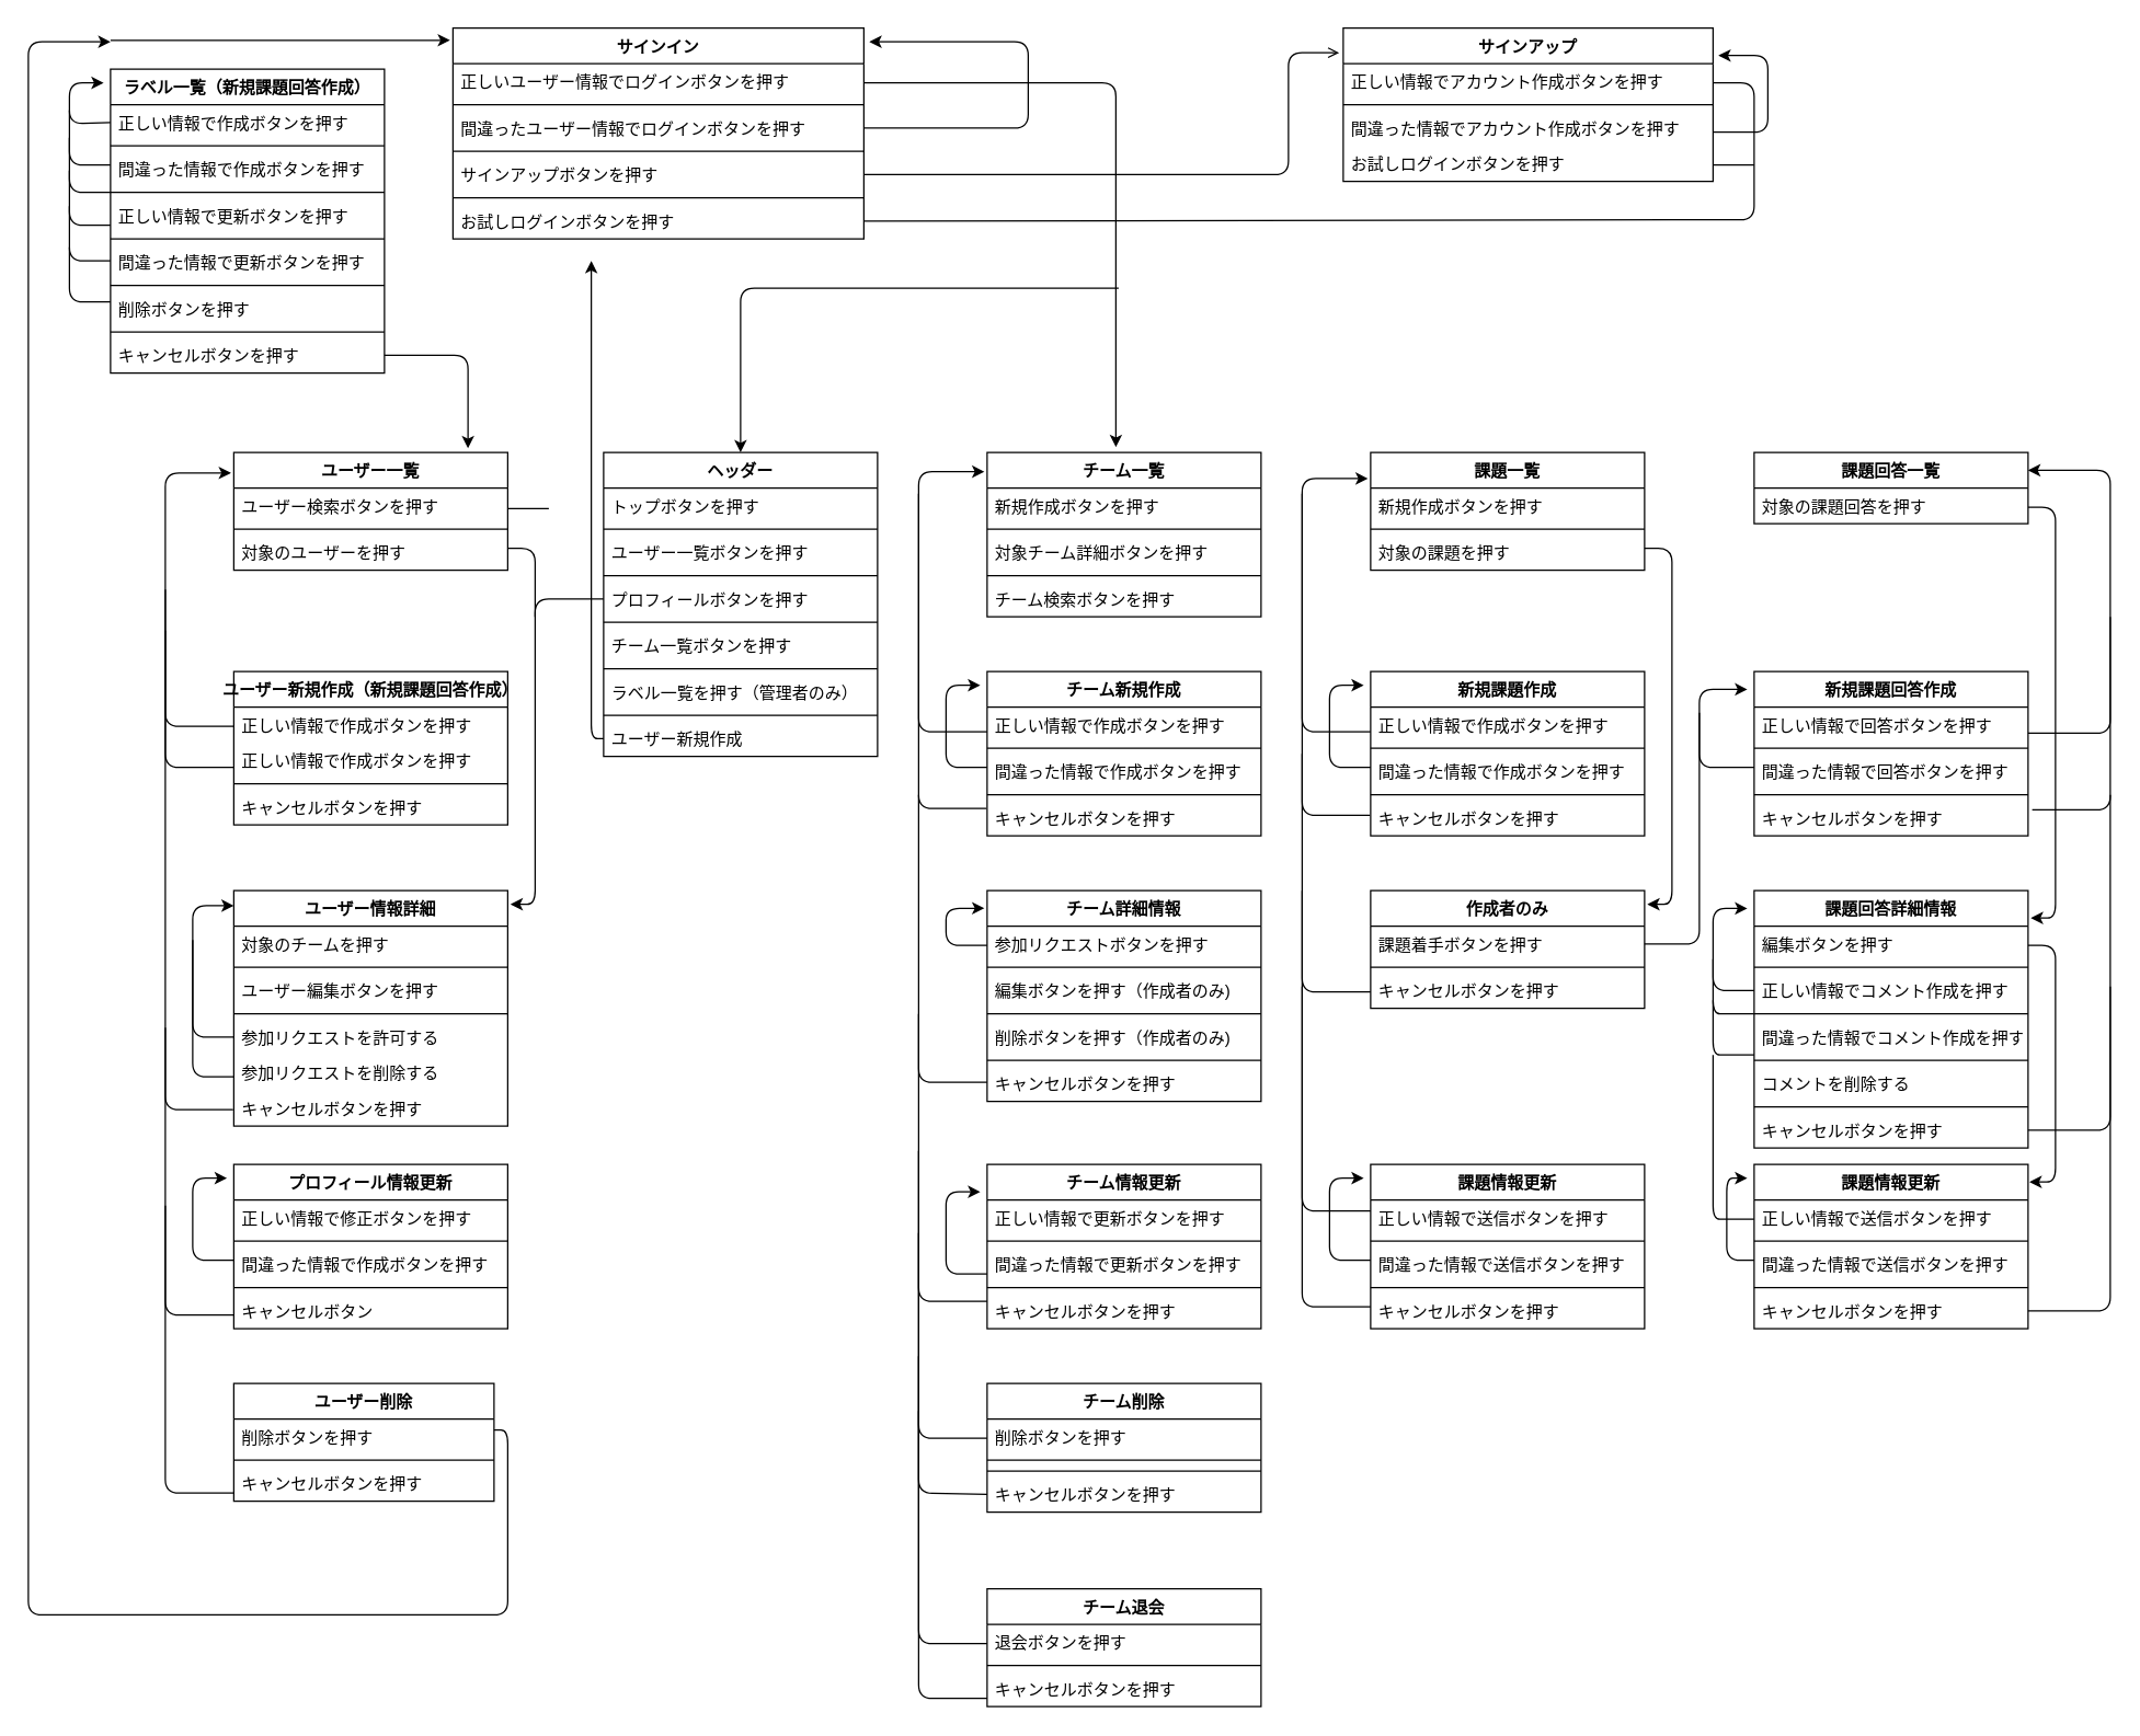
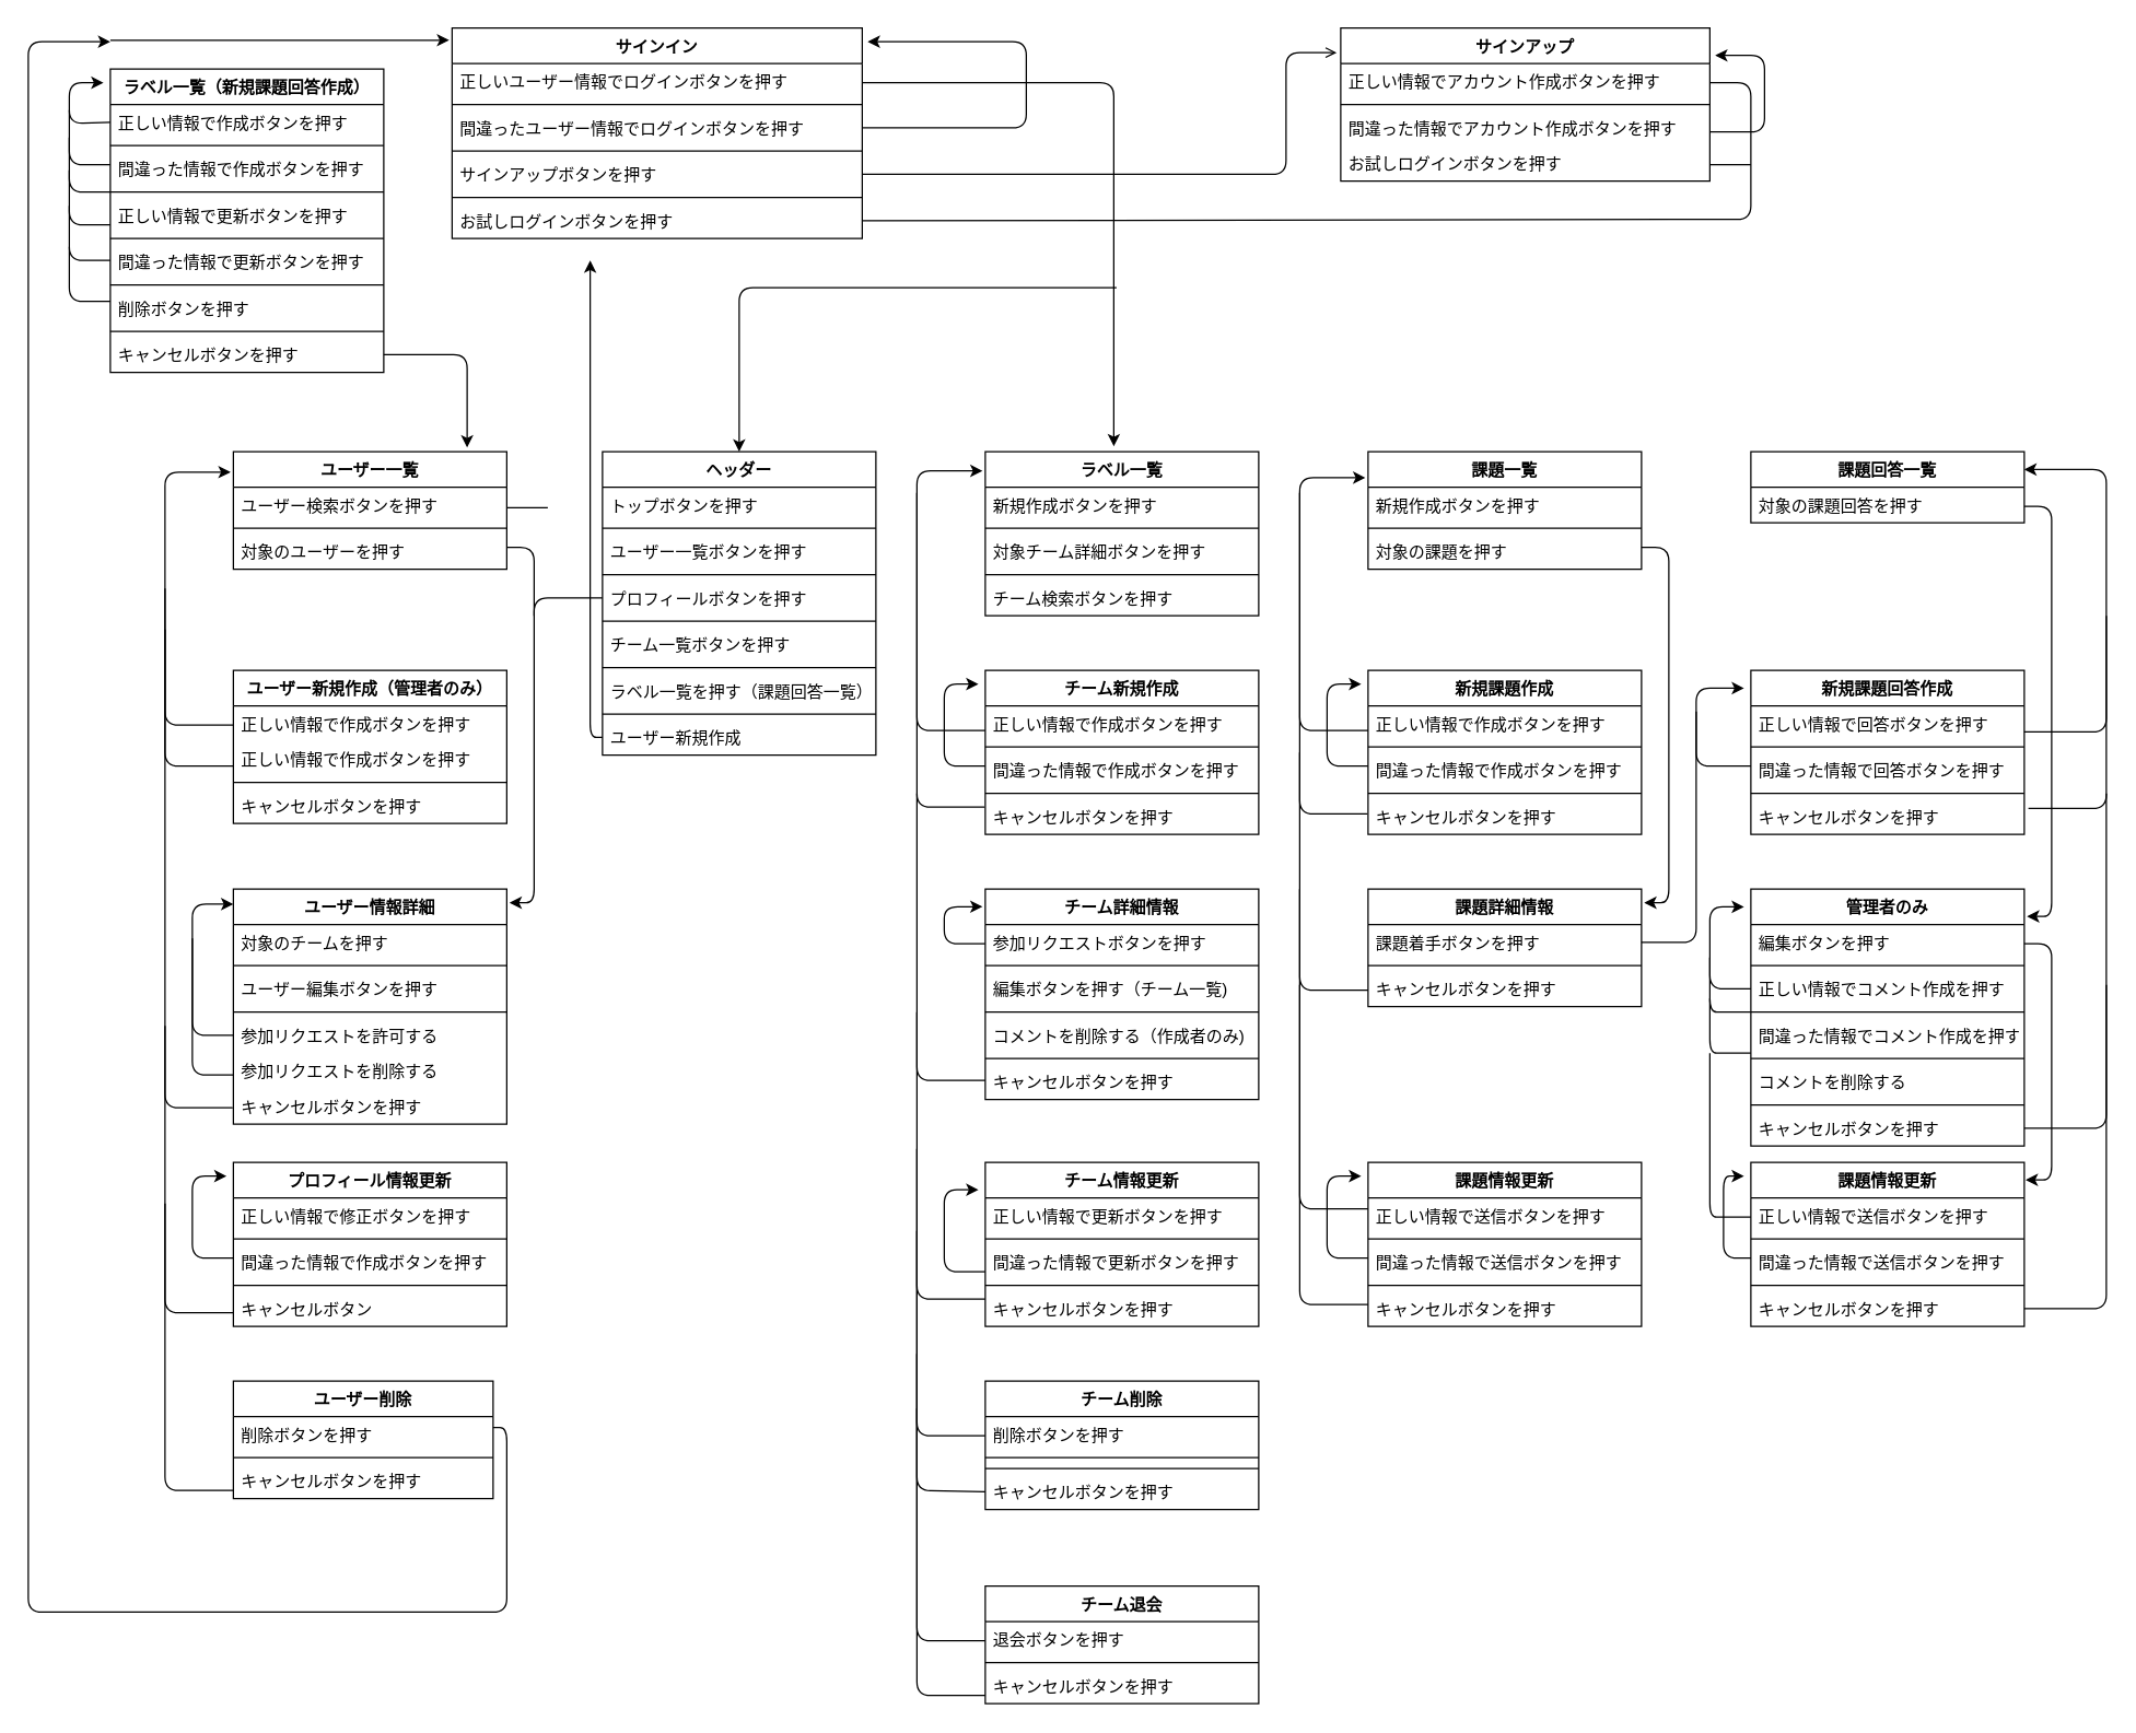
- <mxCell id="66" value="チーム一覧" style="swimlane;fontStyle=1;align=center;verticalAlign=top;childLayout=stackLayout;horizontal=1;startSize=26;horizontalStack=0;resizeParent=1;resizeParentMax=0;resizeLast=0;collapsible=1;marginBottom=0;" parent="1" vertex="1"><mxGeometry x="720" y="330" width="200" height="120" as="geometry" /></mxCell>
+ <mxCell id="66" value="ラベル一覧" style="swimlane;fontStyle=1;align=center;verticalAlign=top;childLayout=stackLayout;horizontal=1;startSize=26;horizontalStack=0;resizeParent=1;resizeParentMax=0;resizeLast=0;collapsible=1;marginBottom=0;" parent="1" vertex="1"><mxGeometry x="720" y="330" width="200" height="120" as="geometry" /></mxCell>
- <mxCell id="190" value="ユーザー新規作成（新規課題回答作成）" style="swimlane;fontStyle=1;align=center;verticalAlign=top;childLayout=stackLayout;horizontal=1;startSize=26;horizontalStack=0;resizeParent=1;resizeParentMax=0;resizeLast=0;collapsible=1;marginBottom=0;" parent="1" vertex="1"><mxGeometry x="170" y="490" width="200" height="112" as="geometry" /></mxCell>
+ <mxCell id="190" value="ユーザー新規作成（管理者のみ）" style="swimlane;fontStyle=1;align=center;verticalAlign=top;childLayout=stackLayout;horizontal=1;startSize=26;horizontalStack=0;resizeParent=1;resizeParentMax=0;resizeLast=0;collapsible=1;marginBottom=0;" parent="1" vertex="1"><mxGeometry x="170" y="490" width="200" height="112" as="geometry" /></mxCell>
- <mxCell id="85" value="ラベル一覧を押す（管理者のみ）" style="text;strokeColor=none;fillColor=none;align=left;verticalAlign=top;spacingLeft=4;spacingRight=4;overflow=hidden;rotatable=0;points=[[0,0.5],[1,0.5]];portConstraint=eastwest;" parent="76" vertex="1"><mxGeometry y="162" width="200" height="26" as="geometry" /></mxCell>
+ <mxCell id="85" value="ラベル一覧を押す（課題回答一覧）" style="text;strokeColor=none;fillColor=none;align=left;verticalAlign=top;spacingLeft=4;spacingRight=4;overflow=hidden;rotatable=0;points=[[0,0.5],[1,0.5]];portConstraint=eastwest;" parent="76" vertex="1"><mxGeometry y="162" width="200" height="26" as="geometry" /></mxCell>
- <mxCell id="133" value="作成者のみ" style="swimlane;fontStyle=1;align=center;verticalAlign=top;childLayout=stackLayout;horizontal=1;startSize=26;horizontalStack=0;resizeParent=1;resizeParentMax=0;resizeLast=0;collapsible=1;marginBottom=0;" parent="1" vertex="1"><mxGeometry x="1000" y="650" width="200" height="86" as="geometry" /></mxCell>
+ <mxCell id="133" value="課題詳細情報" style="swimlane;fontStyle=1;align=center;verticalAlign=top;childLayout=stackLayout;horizontal=1;startSize=26;horizontalStack=0;resizeParent=1;resizeParentMax=0;resizeLast=0;collapsible=1;marginBottom=0;" parent="1" vertex="1"><mxGeometry x="1000" y="650" width="200" height="86" as="geometry" /></mxCell>
- <mxCell id="195" value="課題回答詳細情報" style="swimlane;fontStyle=1;align=center;verticalAlign=top;childLayout=stackLayout;horizontal=1;startSize=26;horizontalStack=0;resizeParent=1;resizeParentMax=0;resizeLast=0;collapsible=1;marginBottom=0;" parent="1" vertex="1"><mxGeometry x="1280" y="650" width="200" height="188" as="geometry" /></mxCell>
+ <mxCell id="195" value="管理者のみ" style="swimlane;fontStyle=1;align=center;verticalAlign=top;childLayout=stackLayout;horizontal=1;startSize=26;horizontalStack=0;resizeParent=1;resizeParentMax=0;resizeLast=0;collapsible=1;marginBottom=0;" parent="1" vertex="1"><mxGeometry x="1280" y="650" width="200" height="188" as="geometry" /></mxCell>
- <mxCell id="113" value="編集ボタンを押す（作成者のみ)" style="text;strokeColor=none;fillColor=none;align=left;verticalAlign=top;spacingLeft=4;spacingRight=4;overflow=hidden;rotatable=0;points=[[0,0.5],[1,0.5]];portConstraint=eastwest;" parent="110" vertex="1"><mxGeometry y="60" width="200" height="26" as="geometry" /></mxCell>
+ <mxCell id="113" value="編集ボタンを押す（チーム一覧)" style="text;strokeColor=none;fillColor=none;align=left;verticalAlign=top;spacingLeft=4;spacingRight=4;overflow=hidden;rotatable=0;points=[[0,0.5],[1,0.5]];portConstraint=eastwest;" parent="110" vertex="1"><mxGeometry y="60" width="200" height="26" as="geometry" /></mxCell>
- <mxCell id="115" value="削除ボタンを押す（作成者のみ)" style="text;strokeColor=none;fillColor=none;align=left;verticalAlign=top;spacingLeft=4;spacingRight=4;overflow=hidden;rotatable=0;points=[[0,0.5],[1,0.5]];portConstraint=eastwest;" parent="110" vertex="1"><mxGeometry y="94" width="200" height="26" as="geometry" /></mxCell>
+ <mxCell id="115" value="コメントを削除する（作成者のみ)" style="text;strokeColor=none;fillColor=none;align=left;verticalAlign=top;spacingLeft=4;spacingRight=4;overflow=hidden;rotatable=0;points=[[0,0.5],[1,0.5]];portConstraint=eastwest;" parent="110" vertex="1"><mxGeometry y="94" width="200" height="26" as="geometry" /></mxCell>
